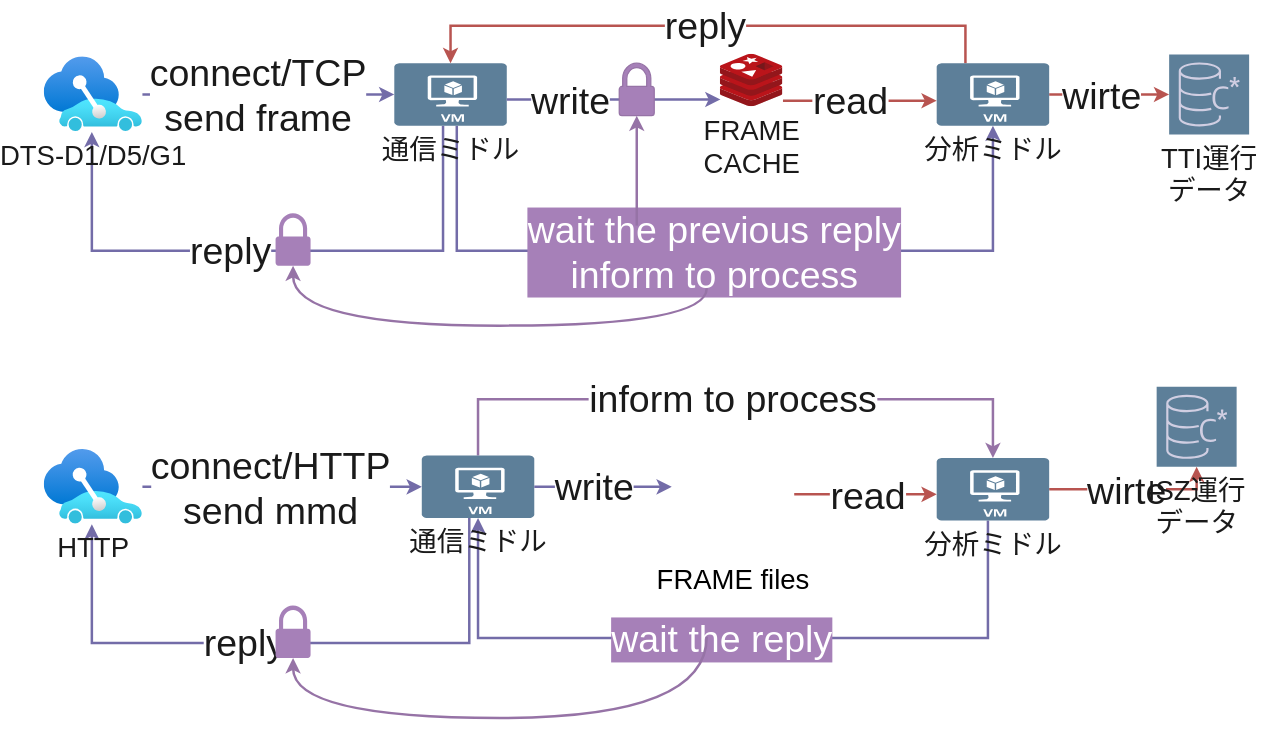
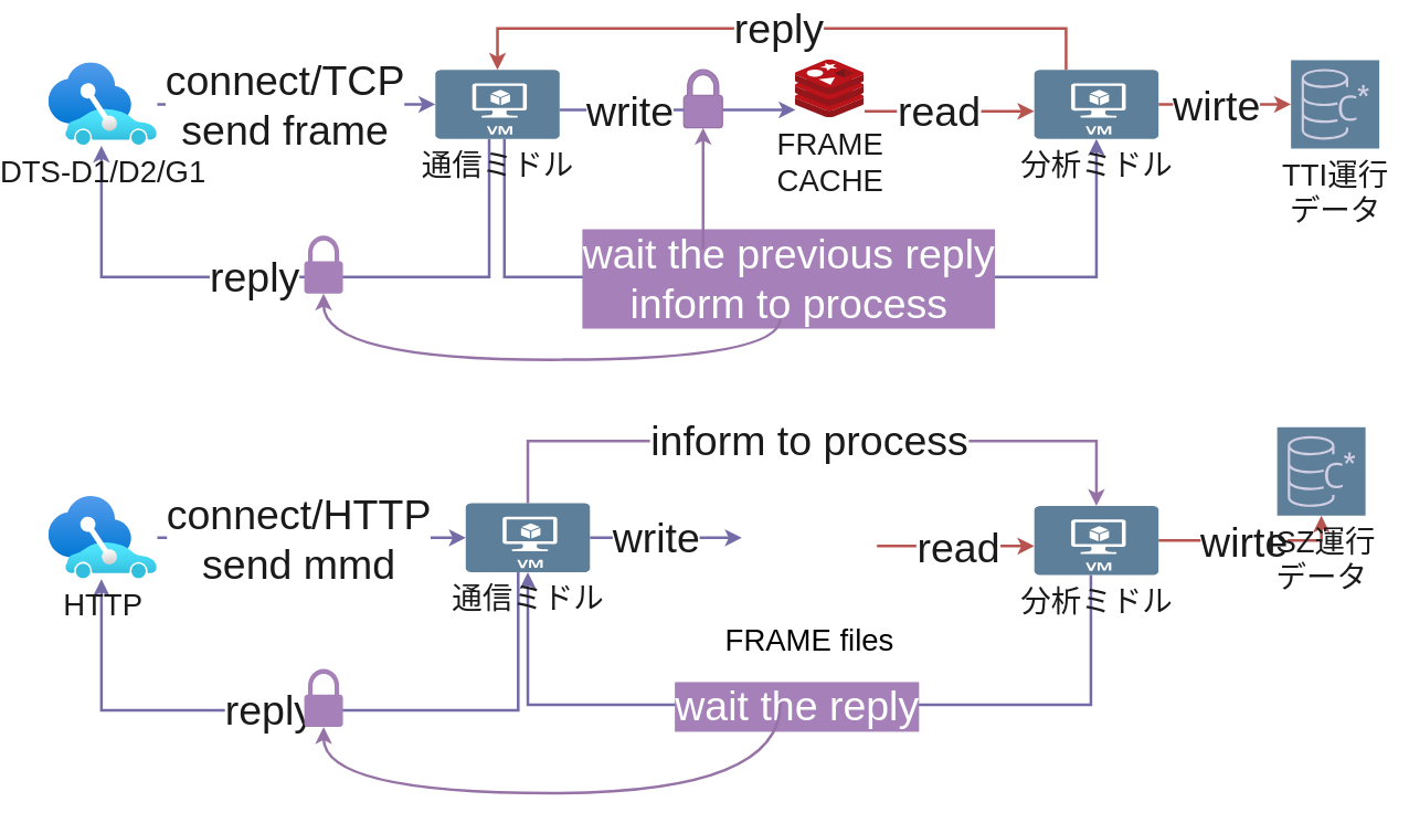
- <mxCell id="8" value="DTS-D1/D5/G1" style="image;aspect=fixed;html=1;points=[];align=center;fontSize=22;image=img/lib/azure2/other/Connected_Vehicle_Platform.svg;labelBackgroundColor=none;fillColor=#5D7F99;strokeColor=#D0CEE2;fontColor=#1A1A1A;" parent="1" vertex="1"><mxGeometry x="20" y="45" width="78.46" height="60" as="geometry" /></mxCell>
+ <mxCell id="8" value="DTS-D1/D2/G1" style="image;aspect=fixed;html=1;points=[];align=center;fontSize=22;image=img/lib/azure2/other/Connected_Vehicle_Platform.svg;labelBackgroundColor=none;fillColor=#5D7F99;strokeColor=#D0CEE2;fontColor=#1A1A1A;" parent="1" vertex="1"><mxGeometry x="20" y="45" width="78.46" height="60" as="geometry" /></mxCell>
